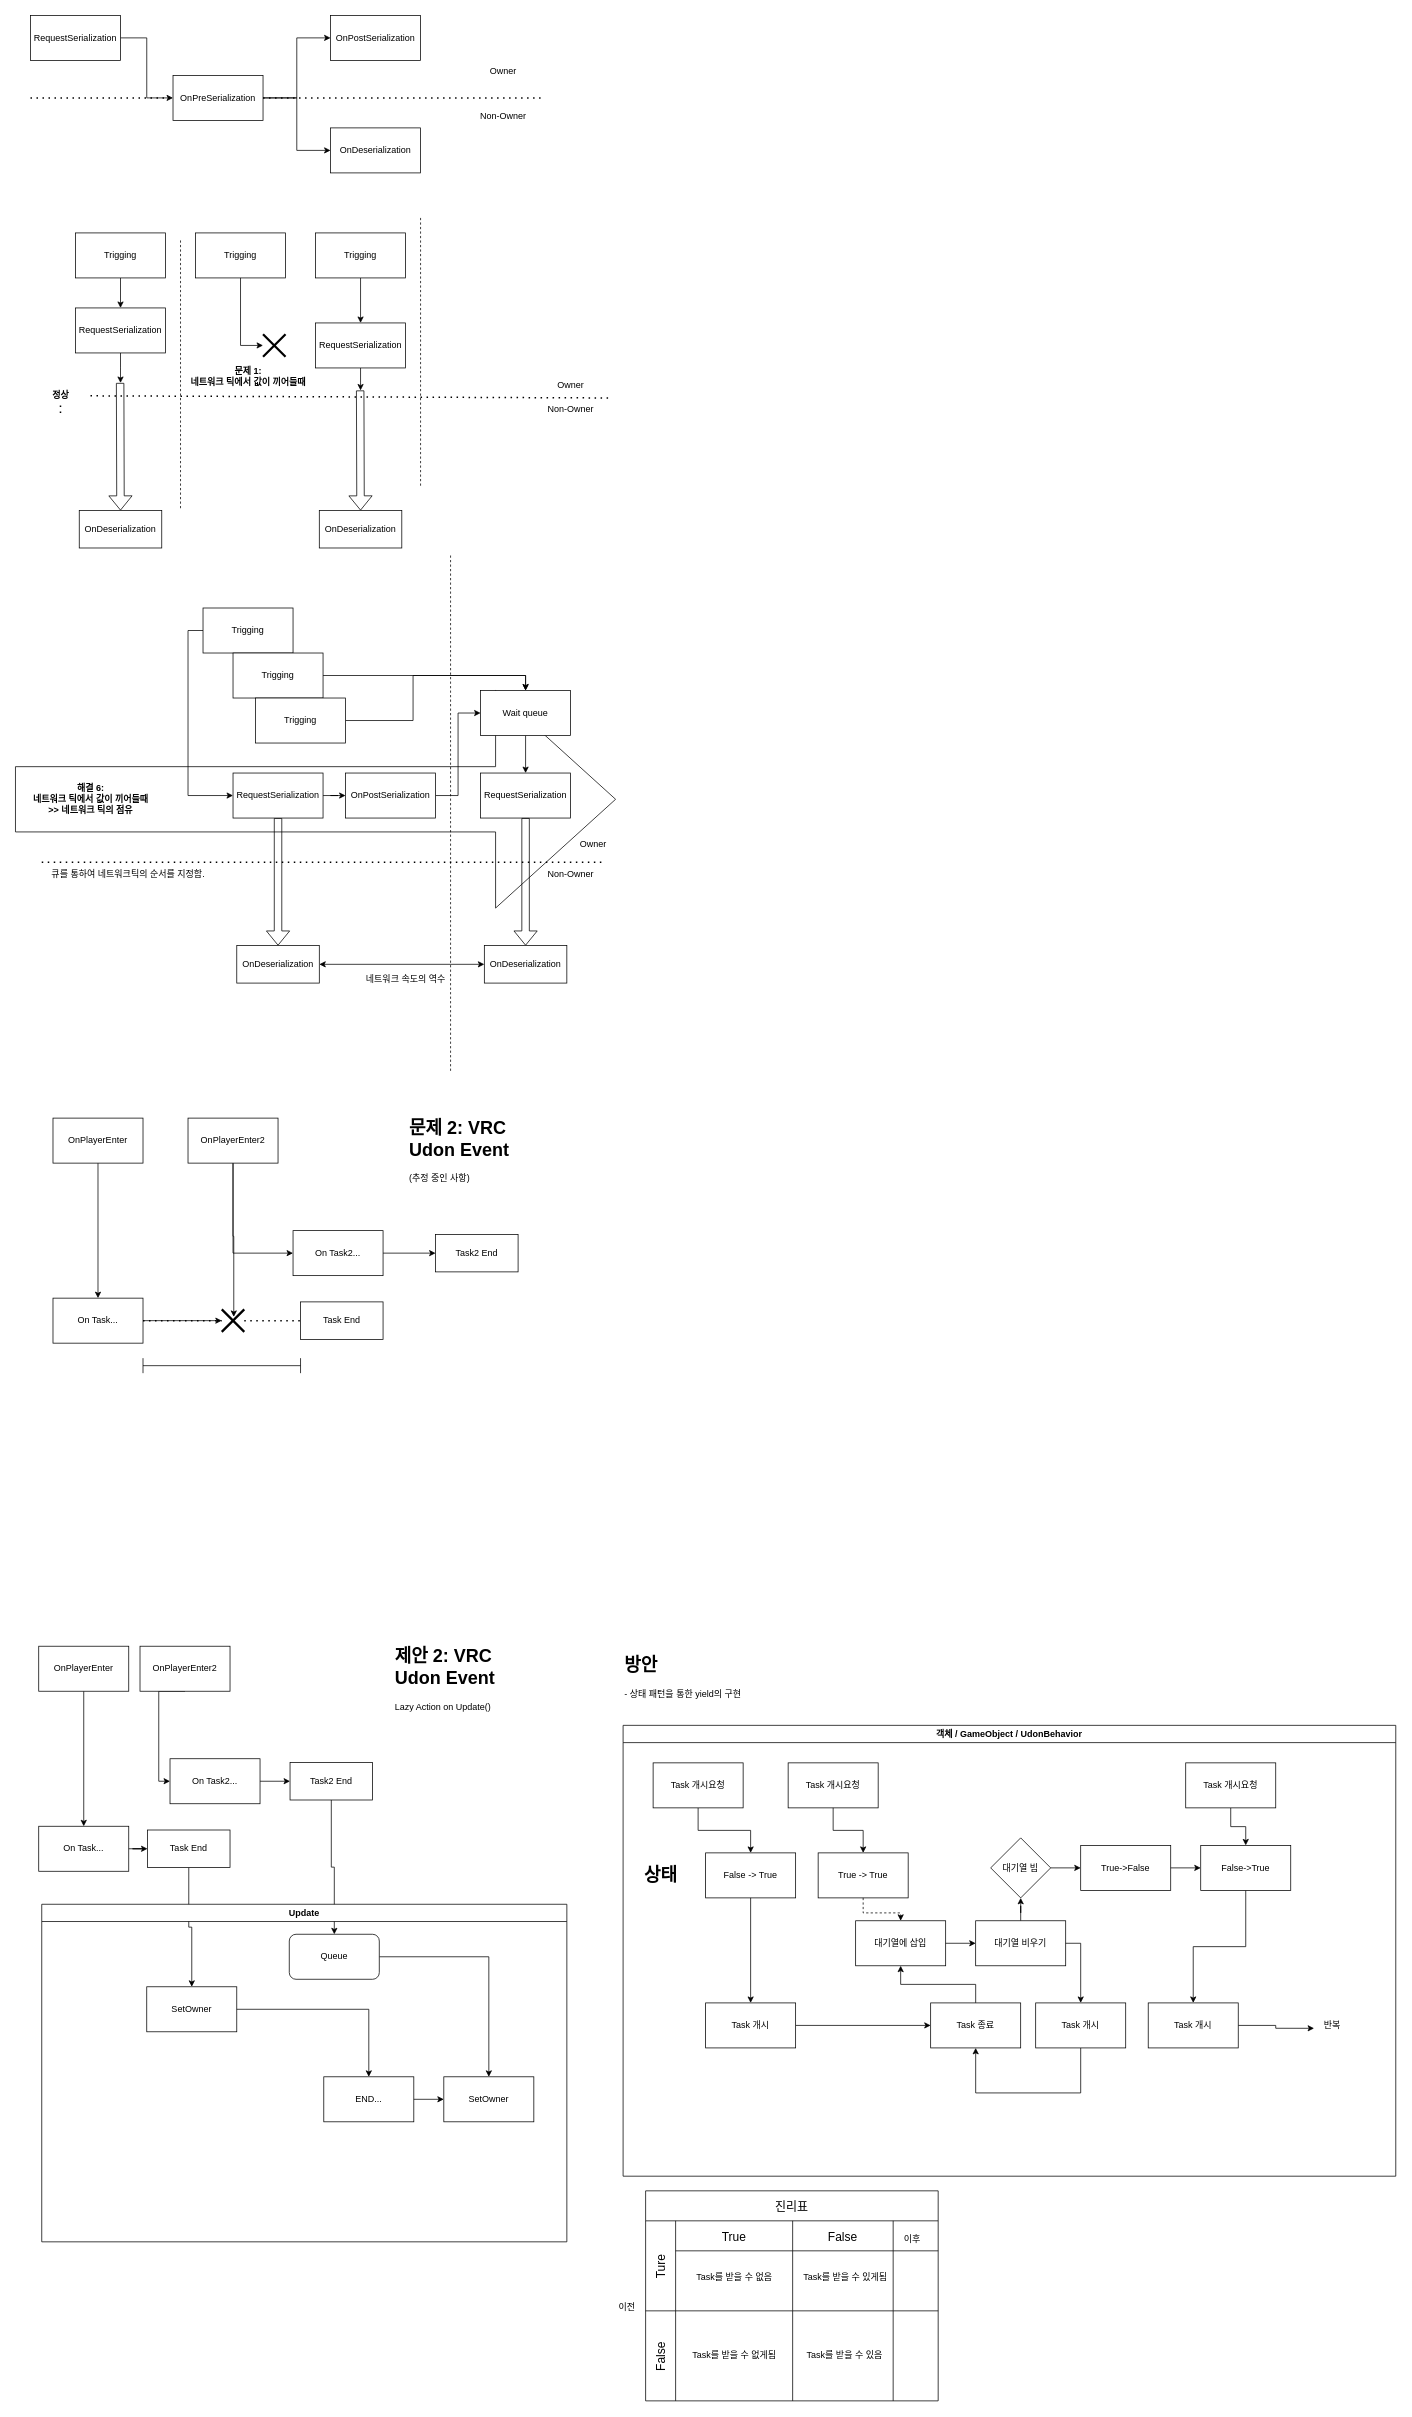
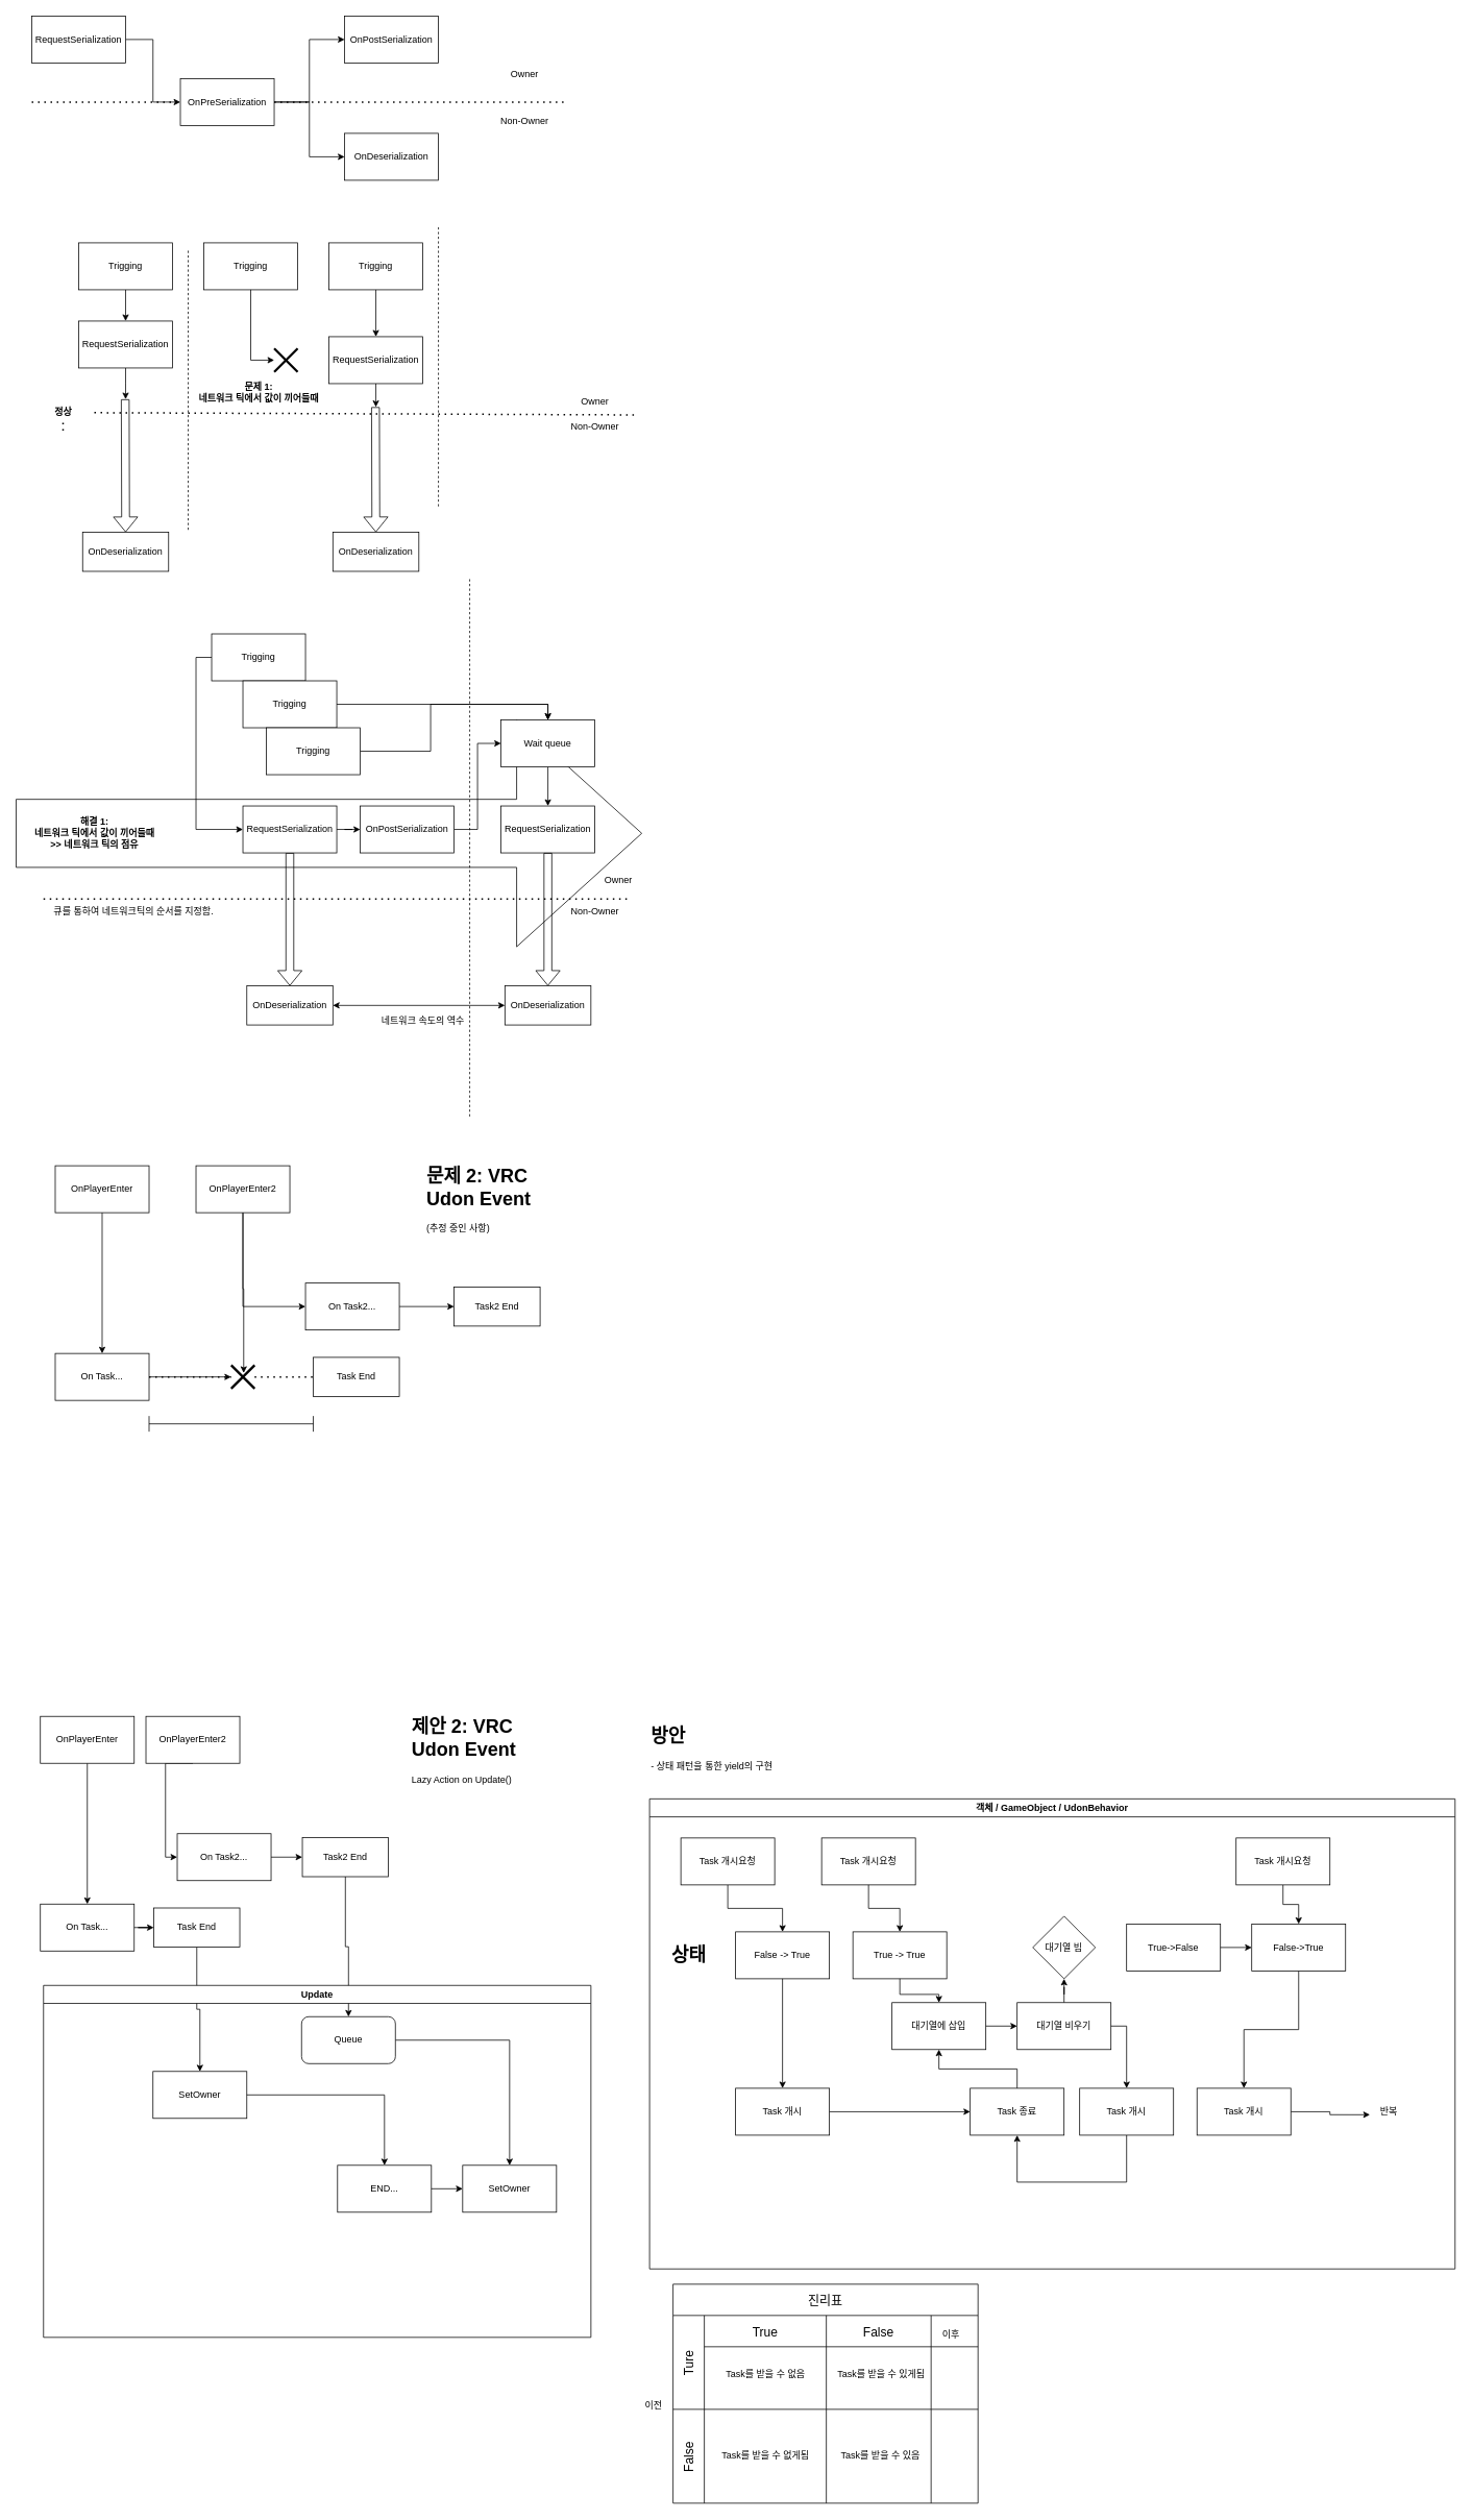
- <mxCell id="50" value="해결 6:&lt;br&gt;네트워크 틱에서 값이 끼어들때&lt;br&gt;&amp;gt;&amp;gt; 네트워크 틱의 점유" style="text;align=center;fontStyle=1;verticalAlign=middle;spacingLeft=3;spacingRight=3;strokeColor=none;rotatable=0;points=[[0,0.5],[1,0.5]];portConstraint=eastwest;html=1;" parent="1" vertex="1"><mxGeometry x="80" y="1052" width="80" height="26" as="geometry" /></mxCell>
+ <mxCell id="50" value="해결 1:&lt;br&gt;네트워크 틱에서 값이 끼어들때&lt;br&gt;&amp;gt;&amp;gt; 네트워크 틱의 점유" style="text;align=center;fontStyle=1;verticalAlign=middle;spacingLeft=3;spacingRight=3;strokeColor=none;rotatable=0;points=[[0,0.5],[1,0.5]];portConstraint=eastwest;html=1;" parent="1" vertex="1"><mxGeometry x="80" y="1052" width="80" height="26" as="geometry" /></mxCell>
- <mxCell id="121" style="edgeStyle=orthogonalEdgeStyle;rounded=0;orthogonalLoop=1;jettySize=auto;html=1;" parent="99" source="119" target="120" edge="1"><mxGeometry relative="1" as="geometry"><mxPoint x="570" y="190" as="targetPoint" /></mxGeometry></mxCell>
- <mxCell id="129" style="edgeStyle=orthogonalEdgeStyle;rounded=0;orthogonalLoop=1;jettySize=auto;html=1;dashed=1;" parent="99" source="107" target="128" edge="1"><mxGeometry relative="1" as="geometry"><mxPoint x="370" y="300.5" as="targetPoint" /></mxGeometry></mxCell>
+ <mxCell id="129" style="edgeStyle=orthogonalEdgeStyle;rounded=0;orthogonalLoop=1;jettySize=auto;html=1;" parent="99" source="107" target="128" edge="1"><mxGeometry relative="1" as="geometry"><mxPoint x="370" y="300.5" as="targetPoint" /></mxGeometry></mxCell>
